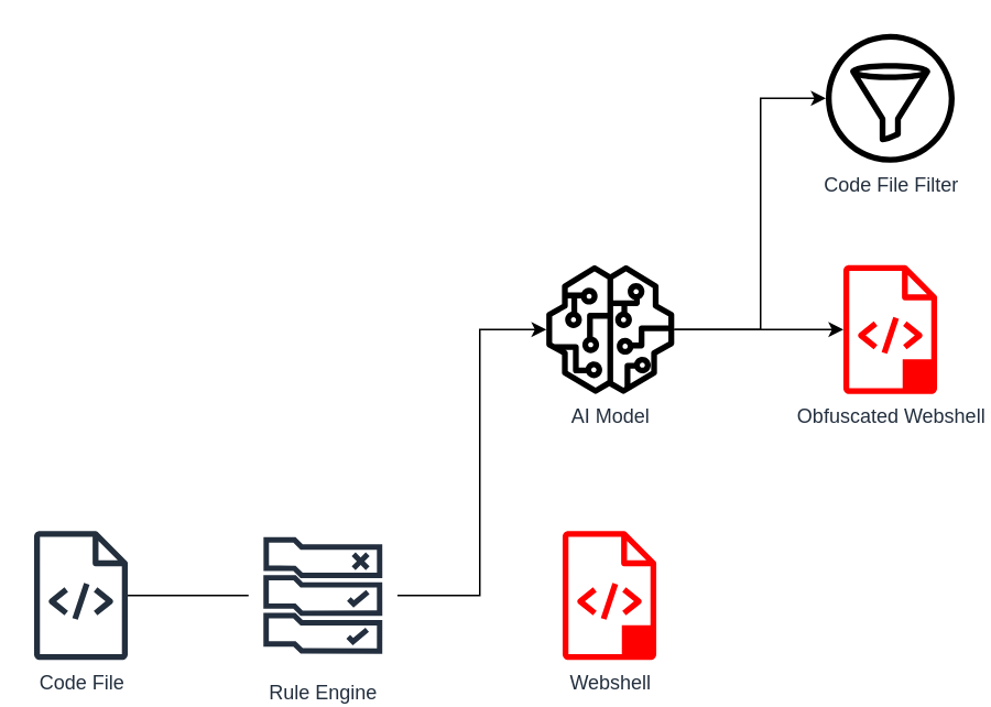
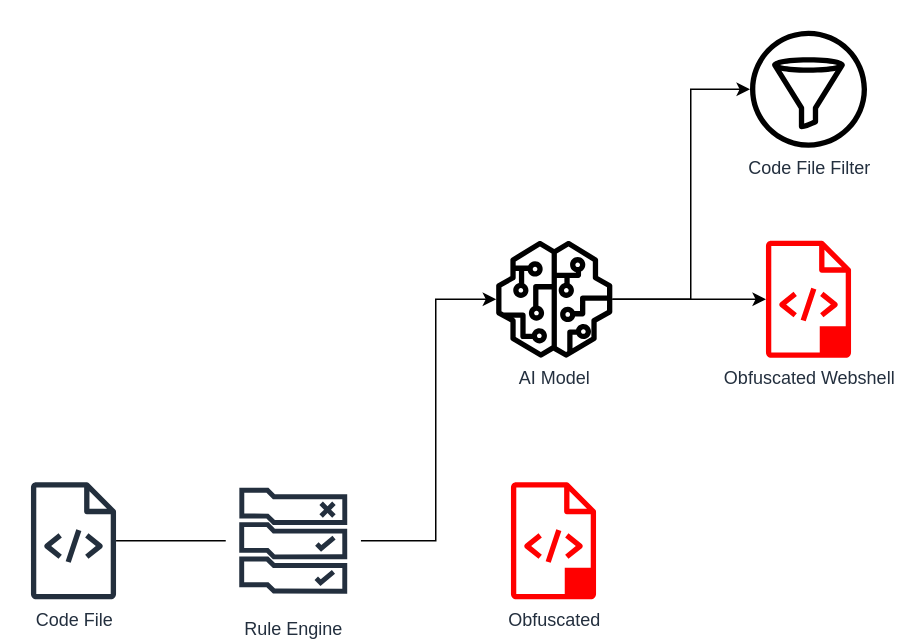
- <mxCell id="11" value="Webshell" style="sketch=0;outlineConnect=0;fontColor=#232F3E;gradientColor=none;fillColor=#ff0000;strokeColor=none;dashed=0;verticalLabelPosition=bottom;verticalAlign=top;align=center;html=1;fontSize=12;fontStyle=0;aspect=fixed;pointerEvents=1;shape=mxgraph.aws4.source_code;" vertex="1" parent="9"><mxGeometry width="57" height="78" as="geometry" /></mxCell>
+ <mxCell id="11" value="Obfuscated" style="sketch=0;outlineConnect=0;fontColor=#232F3E;gradientColor=none;fillColor=#ff0000;strokeColor=none;dashed=0;verticalLabelPosition=bottom;verticalAlign=top;align=center;html=1;fontSize=12;fontStyle=0;aspect=fixed;pointerEvents=1;shape=mxgraph.aws4.source_code;" vertex="1" parent="9"><mxGeometry width="57" height="78" as="geometry" /></mxCell>
